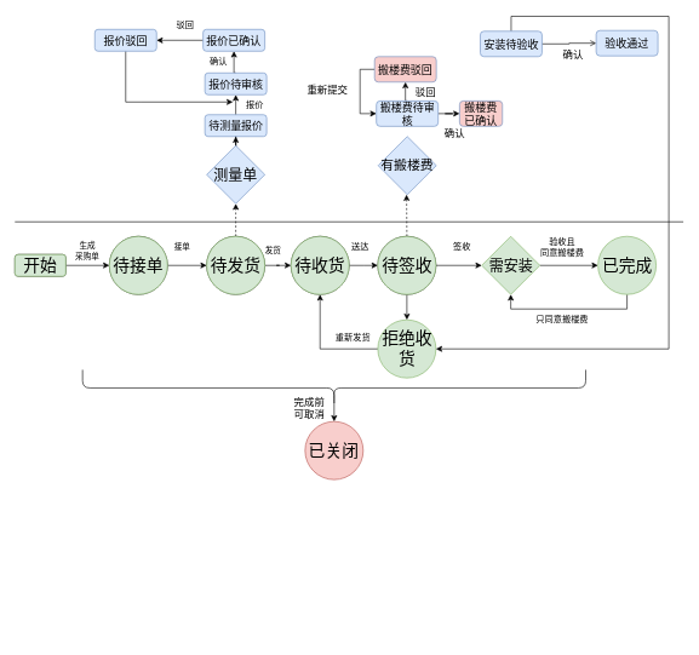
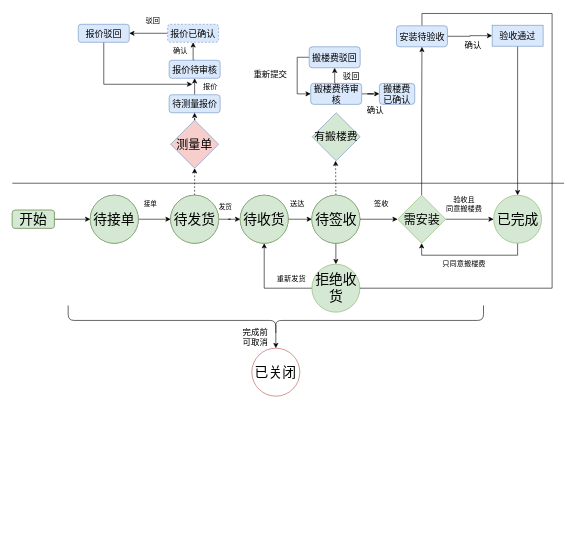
- <mxCell id="26" value="&lt;span style=&quot;font-size: 15px;&quot;&gt;报价已确认&lt;/span&gt;" style="rounded=1;whiteSpace=wrap;html=1;fillColor=#dae8fc;strokeColor=#6c8ebf;" parent="1" vertex="1"><mxGeometry x="279" y="40" width="85" height="30" as="geometry" /></mxCell>
+ <mxCell id="26" value="&lt;span style=&quot;font-size: 15px;&quot;&gt;报价已确认&lt;/span&gt;" style="rounded=1;whiteSpace=wrap;html=1;fillColor=#dae8fc;strokeColor=#6c8ebf;dashed=1;" parent="1" vertex="1"><mxGeometry x="279" y="40" width="85" height="30" as="geometry" /></mxCell>
- <mxCell id="54" style="edgeStyle=orthogonalEdgeStyle;rounded=0;orthogonalLoop=1;jettySize=auto;html=1;exitX=1;exitY=0.5;exitDx=0;exitDy=0;fontSize=14;endArrow=open;" parent="1" source="56" target="58" edge="1"><mxGeometry relative="1" as="geometry" /></mxCell>
+ <mxCell id="54" style="edgeStyle=orthogonalEdgeStyle;rounded=0;orthogonalLoop=1;jettySize=auto;html=1;exitX=1;exitY=0.5;exitDx=0;exitDy=0;fontSize=14;" parent="1" source="56" target="58" edge="1"><mxGeometry relative="1" as="geometry" /></mxCell>
- <mxCell id="58" value="&lt;span style=&quot;font-size: 15px;&quot;&gt;验收通过&lt;/span&gt;" style="rounded=1;whiteSpace=wrap;html=1;fillColor=#dae8fc;strokeColor=#6c8ebf;" parent="1" vertex="1"><mxGeometry x="820" y="41.5" width="85" height="35" as="geometry" /></mxCell>
+ <mxCell id="58" value="&lt;span style=&quot;font-size: 15px;&quot;&gt;验收通过&lt;/span&gt;" style="whiteSpace=wrap;html=1;fillColor=#dae8fc;strokeColor=#6c8ebf;rounded=0;" parent="1" vertex="1"><mxGeometry x="820" y="41.5" width="85" height="35" as="geometry" /></mxCell>
- <mxCell id="49" value="&lt;span style=&quot;font-size: 15px;&quot;&gt;搬楼费驳回&lt;/span&gt;" style="rounded=1;whiteSpace=wrap;html=1;fillColor=#f8cecc;strokeColor=#6c8ebf;" parent="1" vertex="1"><mxGeometry x="515" y="77.5" width="85" height="35" as="geometry" /></mxCell>
+ <mxCell id="49" value="&lt;span style=&quot;font-size: 15px;&quot;&gt;搬楼费驳回&lt;/span&gt;" style="rounded=1;whiteSpace=wrap;html=1;fillColor=#dae8fc;strokeColor=#6c8ebf;" parent="1" vertex="1"><mxGeometry x="515" y="77.5" width="85" height="35" as="geometry" /></mxCell>
- <mxCell id="50" value="&lt;span style=&quot;font-size: 15px;&quot;&gt;搬楼费已确认&lt;/span&gt;" style="rounded=1;whiteSpace=wrap;html=1;fillColor=#f8cecc;strokeColor=#6c8ebf;" parent="1" vertex="1"><mxGeometry x="632" y="138.5" width="59" height="35" as="geometry" /></mxCell>
+ <mxCell id="50" value="&lt;span style=&quot;font-size: 15px;&quot;&gt;搬楼费已确认&lt;/span&gt;" style="rounded=1;whiteSpace=wrap;html=1;fillColor=#dae8fc;strokeColor=#6c8ebf;" parent="1" vertex="1"><mxGeometry x="632" y="138.5" width="59" height="35" as="geometry" /></mxCell>
- <mxCell id="15" style="edgeStyle=orthogonalEdgeStyle;rounded=0;orthogonalLoop=1;jettySize=auto;html=1;exitX=0.5;exitY=0;exitDx=0;exitDy=0;fontSize=14;" parent="1" source="16" target="18" edge="1"><mxGeometry relative="1" as="geometry" /></mxCell>
+ <mxCell id="15" style="edgeStyle=orthogonalEdgeStyle;rounded=0;orthogonalLoop=1;jettySize=auto;html=1;exitX=0.5;exitY=0;exitDx=0;exitDy=0;fontSize=14;dashed=1;" parent="1" source="16" target="18" edge="1"><mxGeometry relative="1" as="geometry" /></mxCell>
+ <mxCell id="57" style="edgeStyle=orthogonalEdgeStyle;rounded=0;orthogonalLoop=1;jettySize=auto;html=1;exitX=0.5;exitY=1;exitDx=0;exitDy=0;fontSize=14;" parent="1" source="58" target="41" edge="1"><mxGeometry relative="1" as="geometry" /></mxCell>
- <mxCell id="44" value="&lt;font style=&quot;font-size: 18px;&quot;&gt;有搬楼费&lt;/font&gt;" style="rhombus;whiteSpace=wrap;html=1;strokeWidth=1;fontSize=11;fillColor=#dae8fc;strokeColor=#6c8ebf;" parent="1" vertex="1"><mxGeometry x="520" y="187.5" width="80" height="80" as="geometry" /></mxCell>
+ <mxCell id="44" value="&lt;font style=&quot;font-size: 18px;&quot;&gt;有搬楼费&lt;/font&gt;" style="rhombus;whiteSpace=wrap;html=1;strokeWidth=1;fontSize=11;fillColor=#d5e8d4;strokeColor=#6c8ebf;" parent="1" vertex="1"><mxGeometry x="520" y="187.5" width="80" height="80" as="geometry" /></mxCell>
- <mxCell id="16" value="&lt;font style=&quot;font-size: 20px;&quot;&gt;测量单&lt;/font&gt;" style="rhombus;whiteSpace=wrap;html=1;strokeWidth=1;fontSize=11;fillColor=#dae8fc;strokeColor=#6c8ebf;" parent="1" vertex="1"><mxGeometry x="284" y="200" width="80" height="80" as="geometry" /></mxCell>
+ <mxCell id="16" value="&lt;font style=&quot;font-size: 20px;&quot;&gt;测量单&lt;/font&gt;" style="rhombus;whiteSpace=wrap;html=1;strokeWidth=1;fontSize=11;fillColor=#f8cecc;strokeColor=#6c8ebf;" parent="1" vertex="1"><mxGeometry x="284" y="200" width="80" height="80" as="geometry" /></mxCell>
+ <mxCell id="37" style="edgeStyle=orthogonalEdgeStyle;rounded=0;orthogonalLoop=1;jettySize=auto;html=1;exitX=0.5;exitY=0;exitDx=0;exitDy=0;entryX=0.5;entryY=1;entryDx=0;entryDy=0;fontSize=14;" parent="1" source="38" target="56" edge="1"><mxGeometry relative="1" as="geometry" /></mxCell>
- <mxCell id="6" value="生成&lt;br&gt;采购单" style="text;html=1;strokeColor=none;fillColor=none;align=center;verticalAlign=middle;whiteSpace=wrap;rounded=0;fontSize=11;" parent="1" vertex="1"><mxGeometry x="90" y="330" width="60" height="30" as="geometry" /></mxCell>
- <mxCell id="55" style="edgeStyle=orthogonalEdgeStyle;rounded=0;orthogonalLoop=1;jettySize=auto;html=1;exitX=0.5;exitY=0;exitDx=0;exitDy=0;entryX=1;entryY=0.5;entryDx=0;entryDy=0;fontSize=14;" parent="1" source="56" target="34" edge="1"><mxGeometry relative="1" as="geometry"><Array as="points"><mxPoint x="703" y="22" /><mxPoint x="920" y="22" /><mxPoint x="920" y="480" /></Array></mxGeometry></mxCell>
+ <mxCell id="55" style="edgeStyle=orthogonalEdgeStyle;rounded=0;orthogonalLoop=1;jettySize=auto;html=1;exitX=0.5;exitY=0;exitDx=0;exitDy=0;entryX=1;entryY=0.5;entryDx=0;entryDy=0;fontSize=14;endArrow=none;" parent="1" source="56" target="34" edge="1"><mxGeometry relative="1" as="geometry"><Array as="points"><mxPoint x="703" y="22" /><mxPoint x="920" y="22" /><mxPoint x="920" y="480" /></Array></mxGeometry></mxCell>
- <mxCell id="62" value="已关闭" style="ellipse;whiteSpace=wrap;html=1;aspect=fixed;fontSize=23;fillColor=#f8cecc;strokeColor=#b85450;" parent="1" vertex="1"><mxGeometry x="419.38" y="580" width="80" height="80" as="geometry" /></mxCell>
+ <mxCell id="62" value="已关闭" style="ellipse;whiteSpace=wrap;html=1;aspect=fixed;fontSize=23;fillColor=#ffffff;strokeColor=#b85450;" parent="1" vertex="1"><mxGeometry x="419.38" y="580" width="80" height="80" as="geometry" /></mxCell>
